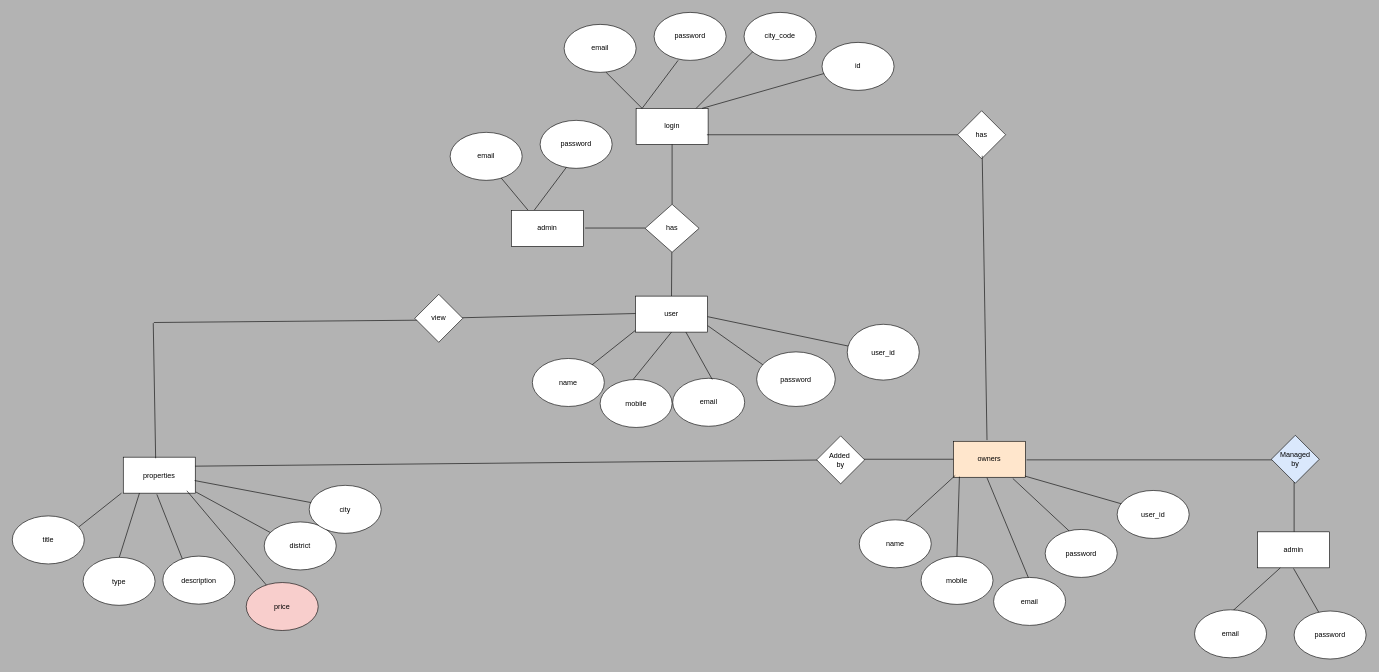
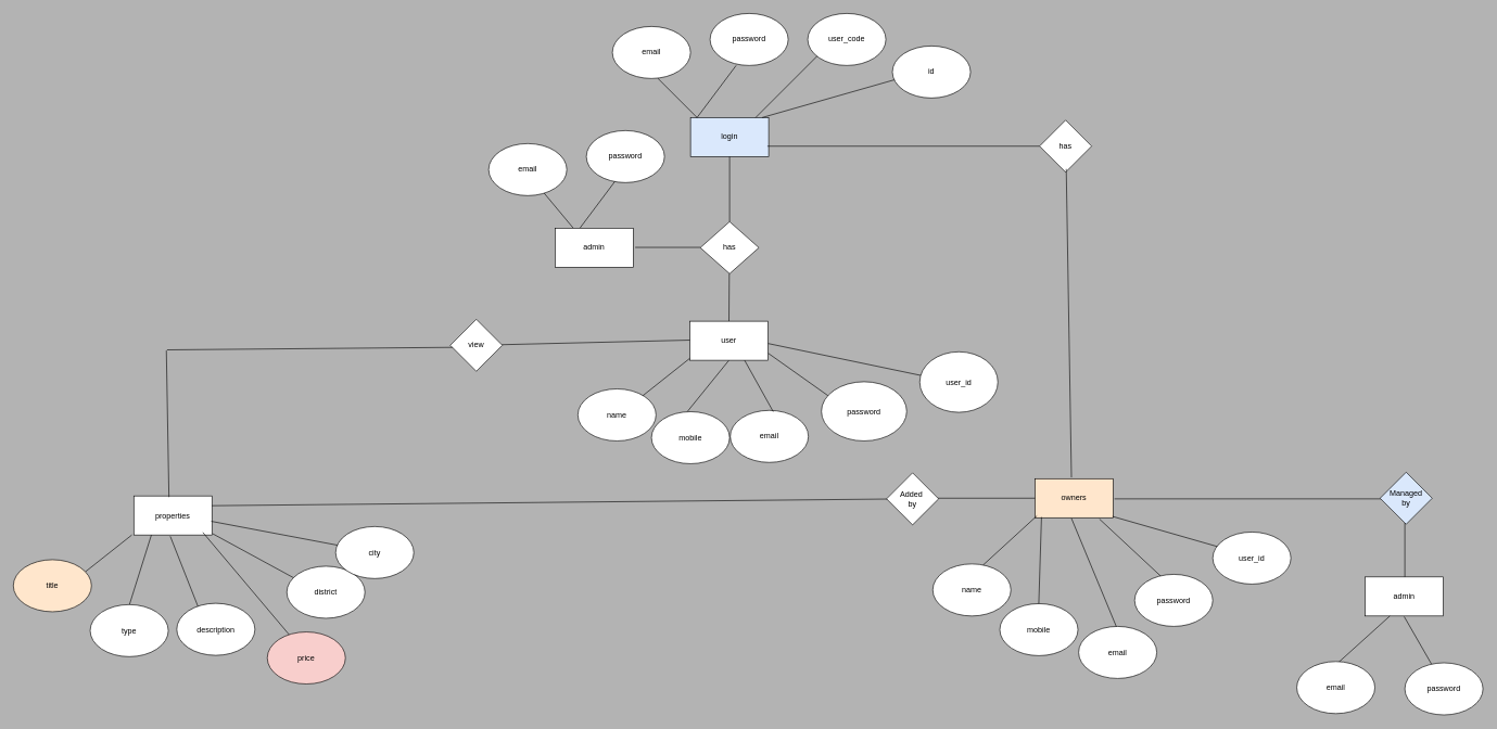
- <mxCell id="8" value="city_code" style="ellipse;whiteSpace=wrap;html=1;" vertex="1" parent="1"><mxGeometry x="1240" y="20" width="120" height="80" as="geometry" /></mxCell>
+ <mxCell id="8" value="user_code" style="ellipse;whiteSpace=wrap;html=1;" vertex="1" parent="1"><mxGeometry x="1240" y="20" width="120" height="80" as="geometry" /></mxCell>
- <mxCell id="2" value="login" style="rounded=0;whiteSpace=wrap;html=1;" vertex="1" parent="1"><mxGeometry x="1060" y="180" width="120" height="60" as="geometry" /></mxCell>
+ <mxCell id="2" value="login" style="rounded=0;whiteSpace=wrap;html=1;fillColor=#dae8fc;" vertex="1" parent="1"><mxGeometry x="1060" y="180" width="120" height="60" as="geometry" /></mxCell>
- <mxCell id="32" value="title" style="ellipse;whiteSpace=wrap;html=1;" vertex="1" parent="1"><mxGeometry x="20" y="859.5" width="120" height="80" as="geometry" /></mxCell>
+ <mxCell id="32" value="title" style="ellipse;whiteSpace=wrap;html=1;fillColor=#ffe6cc;" vertex="1" parent="1"><mxGeometry x="20" y="859.5" width="120" height="80" as="geometry" /></mxCell>
